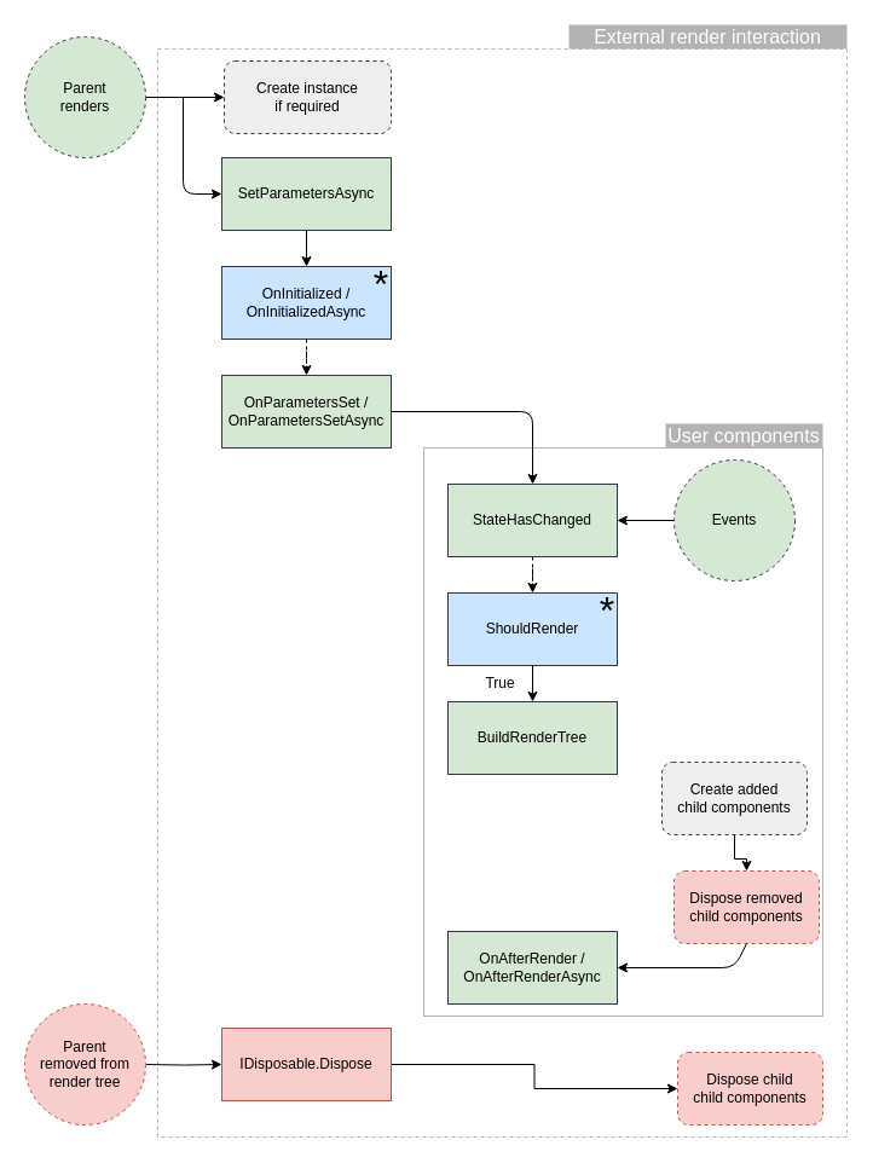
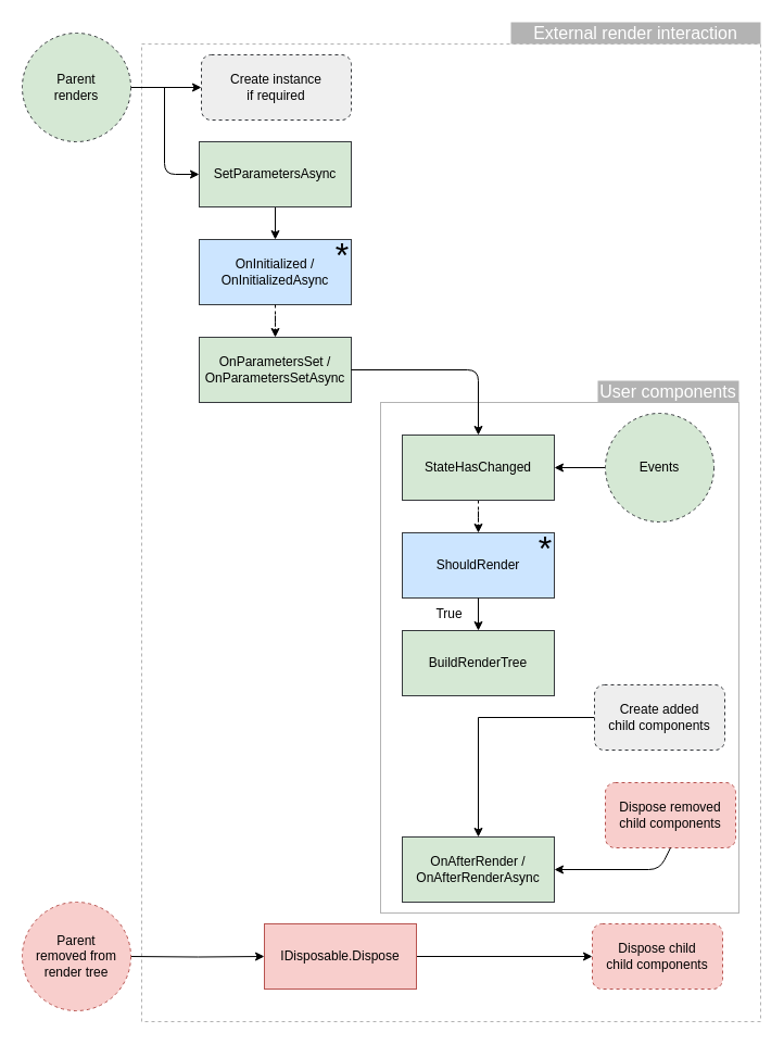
- <mxCell id="23" style="edgeStyle=orthogonalEdgeStyle;rounded=0;orthogonalLoop=1;jettySize=auto;html=1;entryX=0.5;entryY=0;entryDx=0;entryDy=0;fontSize=12;" parent="1" source="24" target="25" edge="1"><mxGeometry relative="1" as="geometry" /></mxCell>
+ <mxCell id="23" style="edgeStyle=orthogonalEdgeStyle;rounded=0;orthogonalLoop=1;jettySize=auto;html=1;fontSize=12;" parent="1" source="24" target="26" edge="1"><mxGeometry relative="1" as="geometry" /></mxCell>
- <mxCell id="30" value="IDisposable.Dispose" style="rounded=0;whiteSpace=wrap;html=1;strokeColor=#b85450;glass=0;fillColor=#f8cecc;" parent="1" vertex="1"><mxGeometry x="183" y="850" width="140" height="60" as="geometry" /></mxCell>
+ <mxCell id="30" value="IDisposable.Dispose" style="rounded=0;whiteSpace=wrap;html=1;strokeColor=#b85450;glass=0;fillColor=#f8cecc;" parent="1" vertex="1"><mxGeometry x="243" y="850" width="140" height="60" as="geometry" /></mxCell>
- <mxCell id="31" value="Dispose child&lt;br&gt;child components" style="rounded=1;whiteSpace=wrap;html=1;glass=0;dashed=1;fillColor=#f8cecc;fontSize=12;strokeColor=#b85450;" parent="1" vertex="1"><mxGeometry x="560" y="870" width="120" height="60" as="geometry" /></mxCell>
+ <mxCell id="31" value="Dispose child&lt;br&gt;child components" style="rounded=1;whiteSpace=wrap;html=1;glass=0;dashed=1;fillColor=#f8cecc;fontSize=12;strokeColor=#b85450;" parent="1" vertex="1"><mxGeometry x="545" y="850" width="120" height="60" as="geometry" /></mxCell>
